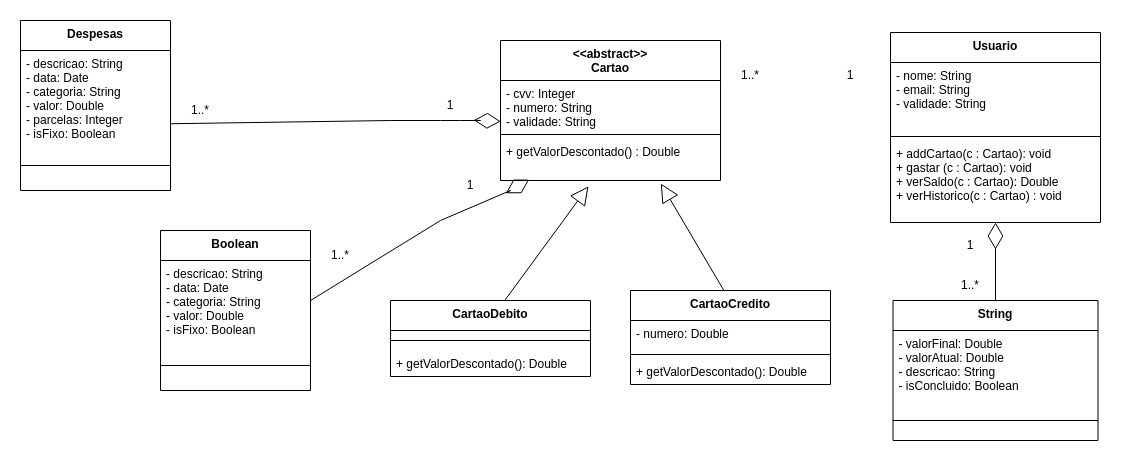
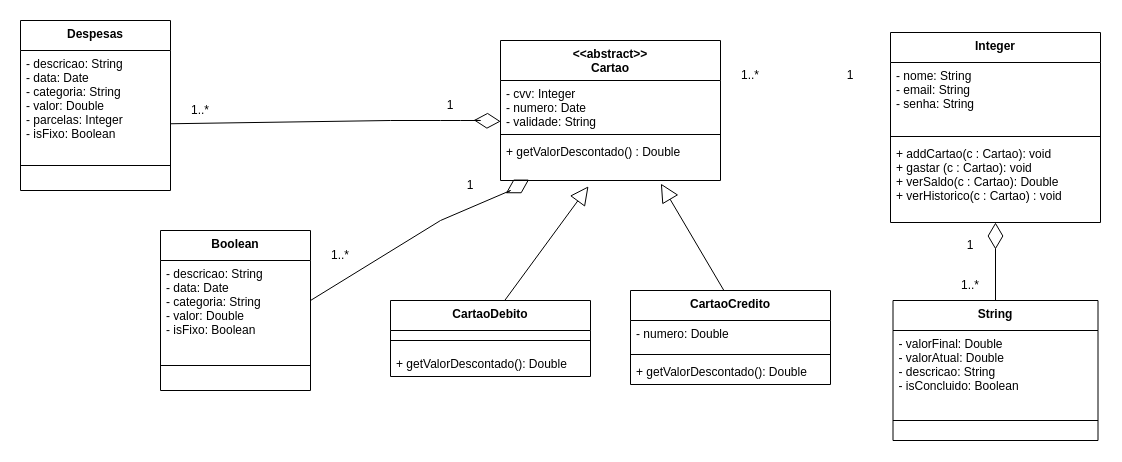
- <mxCell id="9" value="Usuario" style="swimlane;fontStyle=1;align=center;verticalAlign=top;childLayout=stackLayout;horizontal=1;startSize=30;horizontalStack=0;resizeParent=1;resizeParentMax=0;resizeLast=0;collapsible=1;marginBottom=0;" parent="1" vertex="1"><mxGeometry x="890" y="32" width="210" height="190" as="geometry" /></mxCell>
+ <mxCell id="9" value="Integer" style="swimlane;fontStyle=1;align=center;verticalAlign=top;childLayout=stackLayout;horizontal=1;startSize=30;horizontalStack=0;resizeParent=1;resizeParentMax=0;resizeLast=0;collapsible=1;marginBottom=0;" parent="1" vertex="1"><mxGeometry x="890" y="32" width="210" height="190" as="geometry" /></mxCell>
- <mxCell id="10" value="- nome: String&#10;- email: String&#10;- validade: String&#10;" style="text;strokeColor=none;fillColor=none;align=left;verticalAlign=top;spacingLeft=4;spacingRight=4;overflow=hidden;rotatable=0;points=[[0,0.5],[1,0.5]];portConstraint=eastwest;" parent="9" vertex="1"><mxGeometry y="30" width="210" height="70" as="geometry" /></mxCell>
+ <mxCell id="10" value="- nome: String&#10;- email: String&#10;- senha: String&#10;" style="text;strokeColor=none;fillColor=none;align=left;verticalAlign=top;spacingLeft=4;spacingRight=4;overflow=hidden;rotatable=0;points=[[0,0.5],[1,0.5]];portConstraint=eastwest;" parent="9" vertex="1"><mxGeometry y="30" width="210" height="70" as="geometry" /></mxCell>
- <mxCell id="18" value="- cvv: Integer&#10;- numero: String&#10;- validade: String&#10;" style="text;strokeColor=none;fillColor=none;align=left;verticalAlign=top;spacingLeft=4;spacingRight=4;overflow=hidden;rotatable=0;points=[[0,0.5],[1,0.5]];portConstraint=eastwest;" parent="17" vertex="1"><mxGeometry y="40" width="220" height="50" as="geometry" /></mxCell>
+ <mxCell id="18" value="- cvv: Integer&#10;- numero: Date&#10;- validade: String&#10;" style="text;strokeColor=none;fillColor=none;align=left;verticalAlign=top;spacingLeft=4;spacingRight=4;overflow=hidden;rotatable=0;points=[[0,0.5],[1,0.5]];portConstraint=eastwest;" parent="17" vertex="1"><mxGeometry y="40" width="220" height="50" as="geometry" /></mxCell>
